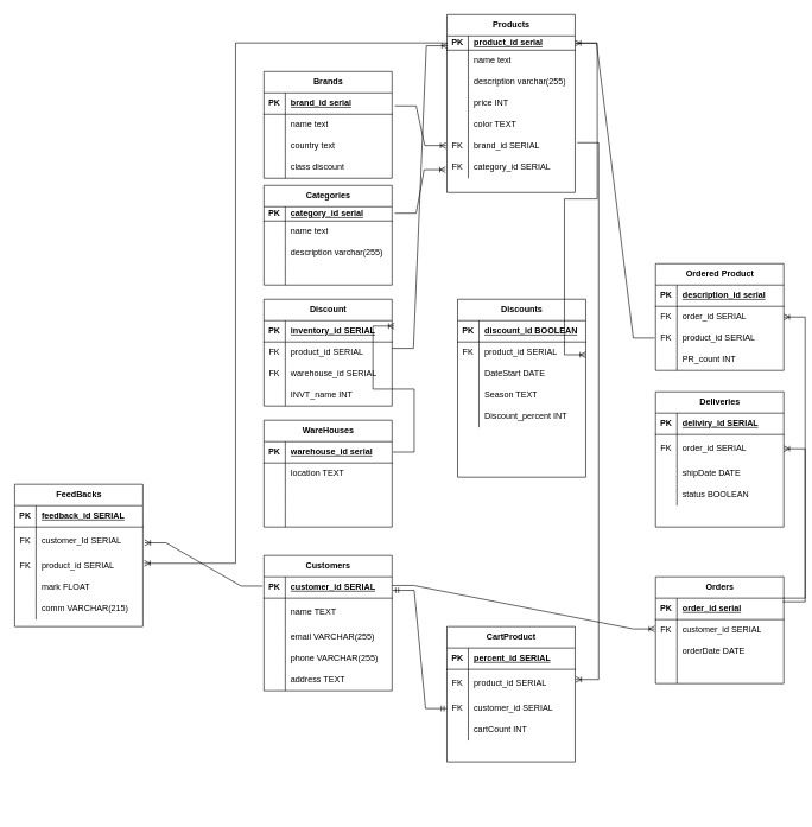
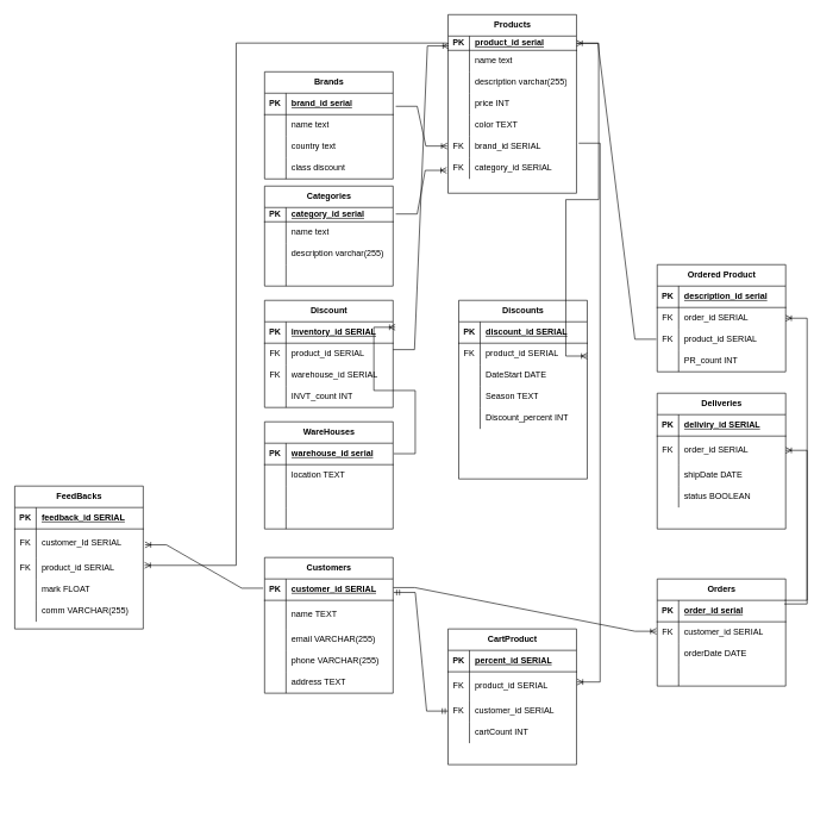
- <mxCell id="105" value="discount_id&amp;nbsp;BOOLEAN" style="shape=partialRectangle;connectable=0;fillColor=none;top=0;left=0;bottom=0;right=0;align=left;spacingLeft=6;fontStyle=5;overflow=hidden;whiteSpace=wrap;html=1;" parent="103" vertex="1"><mxGeometry x="30" width="150" height="30" as="geometry"><mxRectangle width="150" height="30" as="alternateBounds" /></mxGeometry></mxCell>
+ <mxCell id="105" value="discount_id&amp;nbsp;SERIAL" style="shape=partialRectangle;connectable=0;fillColor=none;top=0;left=0;bottom=0;right=0;align=left;spacingLeft=6;fontStyle=5;overflow=hidden;whiteSpace=wrap;html=1;" parent="103" vertex="1"><mxGeometry x="30" width="150" height="30" as="geometry"><mxRectangle width="150" height="30" as="alternateBounds" /></mxGeometry></mxCell>
- <mxCell id="101" value="INVT_name INT" style="shape=partialRectangle;connectable=0;fillColor=none;top=0;left=0;bottom=0;right=0;align=left;spacingLeft=6;overflow=hidden;whiteSpace=wrap;html=1;" parent="99" vertex="1"><mxGeometry x="30" width="150" height="30" as="geometry"><mxRectangle width="150" height="30" as="alternateBounds" /></mxGeometry></mxCell>
+ <mxCell id="101" value="INVT_count INT" style="shape=partialRectangle;connectable=0;fillColor=none;top=0;left=0;bottom=0;right=0;align=left;spacingLeft=6;overflow=hidden;whiteSpace=wrap;html=1;" parent="99" vertex="1"><mxGeometry x="30" width="150" height="30" as="geometry"><mxRectangle width="150" height="30" as="alternateBounds" /></mxGeometry></mxCell>
- <mxCell id="135" value="comm VARCHAR(215)" style="shape=partialRectangle;connectable=0;fillColor=none;top=0;left=0;bottom=0;right=0;align=left;spacingLeft=6;overflow=hidden;whiteSpace=wrap;html=1;" vertex="1" parent="133"><mxGeometry x="30" width="150" height="30" as="geometry"><mxRectangle width="150" height="30" as="alternateBounds" /></mxGeometry></mxCell>
+ <mxCell id="135" value="comm VARCHAR(255)" style="shape=partialRectangle;connectable=0;fillColor=none;top=0;left=0;bottom=0;right=0;align=left;spacingLeft=6;overflow=hidden;whiteSpace=wrap;html=1;" vertex="1" parent="133"><mxGeometry x="30" width="150" height="30" as="geometry"><mxRectangle width="150" height="30" as="alternateBounds" /></mxGeometry></mxCell>
